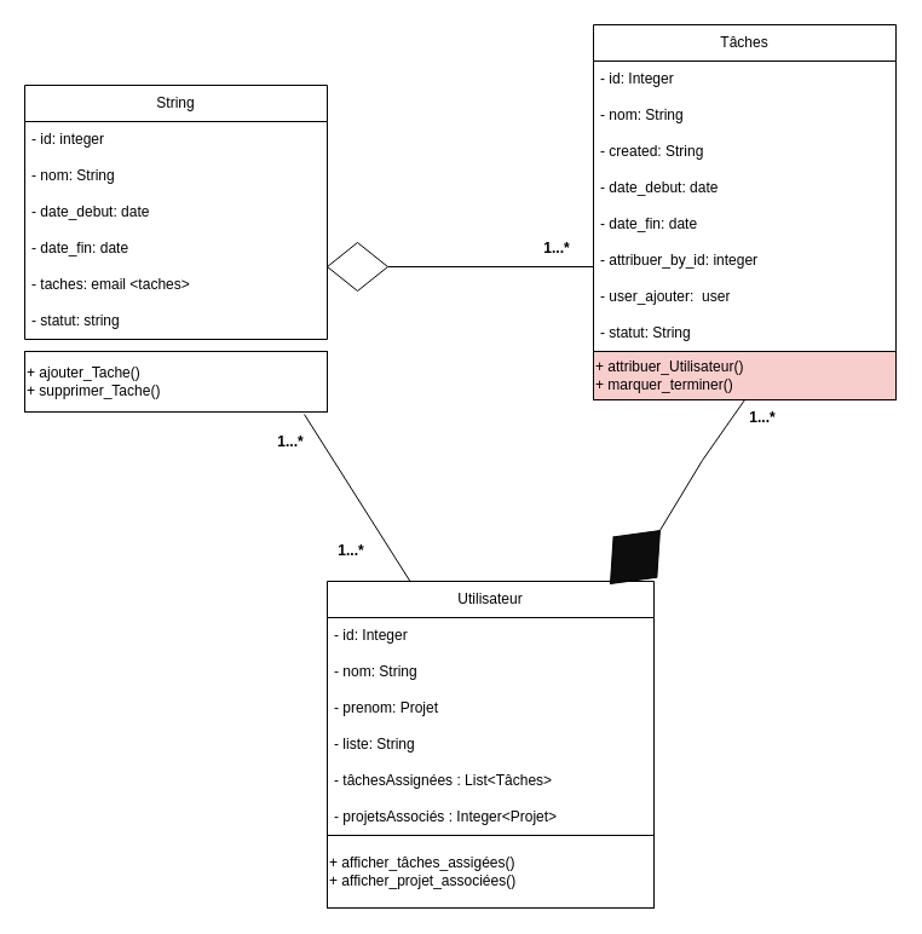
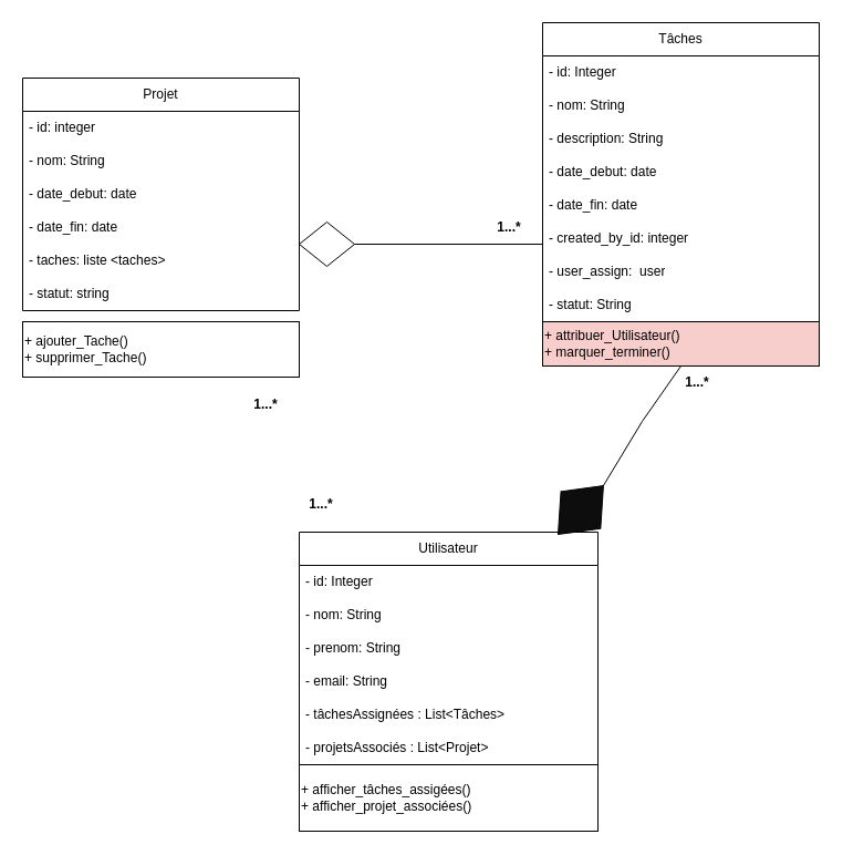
- <mxCell id="2" value="String" style="swimlane;fontStyle=0;childLayout=stackLayout;horizontal=1;startSize=30;horizontalStack=0;resizeParent=1;resizeParentMax=0;resizeLast=0;collapsible=1;marginBottom=0;whiteSpace=wrap;html=1;" vertex="1" parent="1"><mxGeometry x="20" y="70" width="250" height="210" as="geometry" /></mxCell>
+ <mxCell id="2" value="Projet" style="swimlane;fontStyle=0;childLayout=stackLayout;horizontal=1;startSize=30;horizontalStack=0;resizeParent=1;resizeParentMax=0;resizeLast=0;collapsible=1;marginBottom=0;whiteSpace=wrap;html=1;" vertex="1" parent="1"><mxGeometry x="20" y="70" width="250" height="210" as="geometry" /></mxCell>
- <mxCell id="13" value="- created: String" style="text;strokeColor=none;fillColor=none;align=left;verticalAlign=middle;spacingLeft=4;spacingRight=4;overflow=hidden;points=[[0,0.5],[1,0.5]];portConstraint=eastwest;rotatable=0;whiteSpace=wrap;html=1;" vertex="1" parent="10"><mxGeometry y="90" width="250" height="30" as="geometry" /></mxCell>
+ <mxCell id="13" value="- description: String" style="text;strokeColor=none;fillColor=none;align=left;verticalAlign=middle;spacingLeft=4;spacingRight=4;overflow=hidden;points=[[0,0.5],[1,0.5]];portConstraint=eastwest;rotatable=0;whiteSpace=wrap;html=1;" vertex="1" parent="10"><mxGeometry y="90" width="250" height="30" as="geometry" /></mxCell>
- <mxCell id="16" value="- attribuer_by_id: integer" style="text;strokeColor=none;fillColor=none;align=left;verticalAlign=middle;spacingLeft=4;spacingRight=4;overflow=hidden;points=[[0,0.5],[1,0.5]];portConstraint=eastwest;rotatable=0;whiteSpace=wrap;html=1;" vertex="1" parent="10"><mxGeometry y="180" width="250" height="30" as="geometry" /></mxCell>
+ <mxCell id="16" value="- created_by_id: integer" style="text;strokeColor=none;fillColor=none;align=left;verticalAlign=middle;spacingLeft=4;spacingRight=4;overflow=hidden;points=[[0,0.5],[1,0.5]];portConstraint=eastwest;rotatable=0;whiteSpace=wrap;html=1;" vertex="1" parent="10"><mxGeometry y="180" width="250" height="30" as="geometry" /></mxCell>
- <mxCell id="7" value="- taches: email &amp;lt;taches&amp;gt;" style="text;strokeColor=none;fillColor=none;align=left;verticalAlign=middle;spacingLeft=4;spacingRight=4;overflow=hidden;points=[[0,0.5],[1,0.5]];portConstraint=eastwest;rotatable=0;whiteSpace=wrap;html=1;" vertex="1" parent="2"><mxGeometry y="150" width="250" height="30" as="geometry" /></mxCell>
+ <mxCell id="7" value="- taches: liste &amp;lt;taches&amp;gt;" style="text;strokeColor=none;fillColor=none;align=left;verticalAlign=middle;spacingLeft=4;spacingRight=4;overflow=hidden;points=[[0,0.5],[1,0.5]];portConstraint=eastwest;rotatable=0;whiteSpace=wrap;html=1;" vertex="1" parent="2"><mxGeometry y="150" width="250" height="30" as="geometry" /></mxCell>
- <mxCell id="17" value="- user_ajouter:&amp;nbsp; user" style="text;strokeColor=none;fillColor=none;align=left;verticalAlign=middle;spacingLeft=4;spacingRight=4;overflow=hidden;points=[[0,0.5],[1,0.5]];portConstraint=eastwest;rotatable=0;whiteSpace=wrap;html=1;" vertex="1" parent="10"><mxGeometry y="210" width="250" height="30" as="geometry" /></mxCell>
+ <mxCell id="17" value="- user_assign:&amp;nbsp; user" style="text;strokeColor=none;fillColor=none;align=left;verticalAlign=middle;spacingLeft=4;spacingRight=4;overflow=hidden;points=[[0,0.5],[1,0.5]];portConstraint=eastwest;rotatable=0;whiteSpace=wrap;html=1;" vertex="1" parent="10"><mxGeometry y="210" width="250" height="30" as="geometry" /></mxCell>
- <mxCell id="29" value="" style="endArrow=none;html=1;rounded=0;entryX=0.924;entryY=1.04;entryDx=0;entryDy=0;entryPerimeter=0;" edge="1" parent="1" source="20" target="9"><mxGeometry width="50" height="50" relative="1" as="geometry"><mxPoint x="300" y="470" as="sourcePoint" /><mxPoint x="250" y="340" as="targetPoint" /></mxGeometry></mxCell>
- <mxCell id="23" value="- prenom: Projet" style="text;strokeColor=none;fillColor=none;align=left;verticalAlign=middle;spacingLeft=4;spacingRight=4;overflow=hidden;points=[[0,0.5],[1,0.5]];portConstraint=eastwest;rotatable=0;whiteSpace=wrap;html=1;" vertex="1" parent="20"><mxGeometry y="90" width="270" height="30" as="geometry" /></mxCell>
+ <mxCell id="23" value="- prenom: String" style="text;strokeColor=none;fillColor=none;align=left;verticalAlign=middle;spacingLeft=4;spacingRight=4;overflow=hidden;points=[[0,0.5],[1,0.5]];portConstraint=eastwest;rotatable=0;whiteSpace=wrap;html=1;" vertex="1" parent="20"><mxGeometry y="90" width="270" height="30" as="geometry" /></mxCell>
- <mxCell id="24" value="- liste: String" style="text;strokeColor=none;fillColor=none;align=left;verticalAlign=middle;spacingLeft=4;spacingRight=4;overflow=hidden;points=[[0,0.5],[1,0.5]];portConstraint=eastwest;rotatable=0;whiteSpace=wrap;html=1;" vertex="1" parent="20"><mxGeometry y="120" width="270" height="30" as="geometry" /></mxCell>
+ <mxCell id="24" value="- email: String" style="text;strokeColor=none;fillColor=none;align=left;verticalAlign=middle;spacingLeft=4;spacingRight=4;overflow=hidden;points=[[0,0.5],[1,0.5]];portConstraint=eastwest;rotatable=0;whiteSpace=wrap;html=1;" vertex="1" parent="20"><mxGeometry y="120" width="270" height="30" as="geometry" /></mxCell>
- <mxCell id="26" value="- projetsAssociés : Integer&amp;lt;Projet&amp;gt;" style="text;strokeColor=none;fillColor=none;align=left;verticalAlign=middle;spacingLeft=4;spacingRight=4;overflow=hidden;points=[[0,0.5],[1,0.5]];portConstraint=eastwest;rotatable=0;whiteSpace=wrap;html=1;" vertex="1" parent="20"><mxGeometry y="180" width="270" height="30" as="geometry" /></mxCell>
+ <mxCell id="26" value="- projetsAssociés : List&amp;lt;Projet&amp;gt;" style="text;strokeColor=none;fillColor=none;align=left;verticalAlign=middle;spacingLeft=4;spacingRight=4;overflow=hidden;points=[[0,0.5],[1,0.5]];portConstraint=eastwest;rotatable=0;whiteSpace=wrap;html=1;" vertex="1" parent="20"><mxGeometry y="180" width="270" height="30" as="geometry" /></mxCell>
